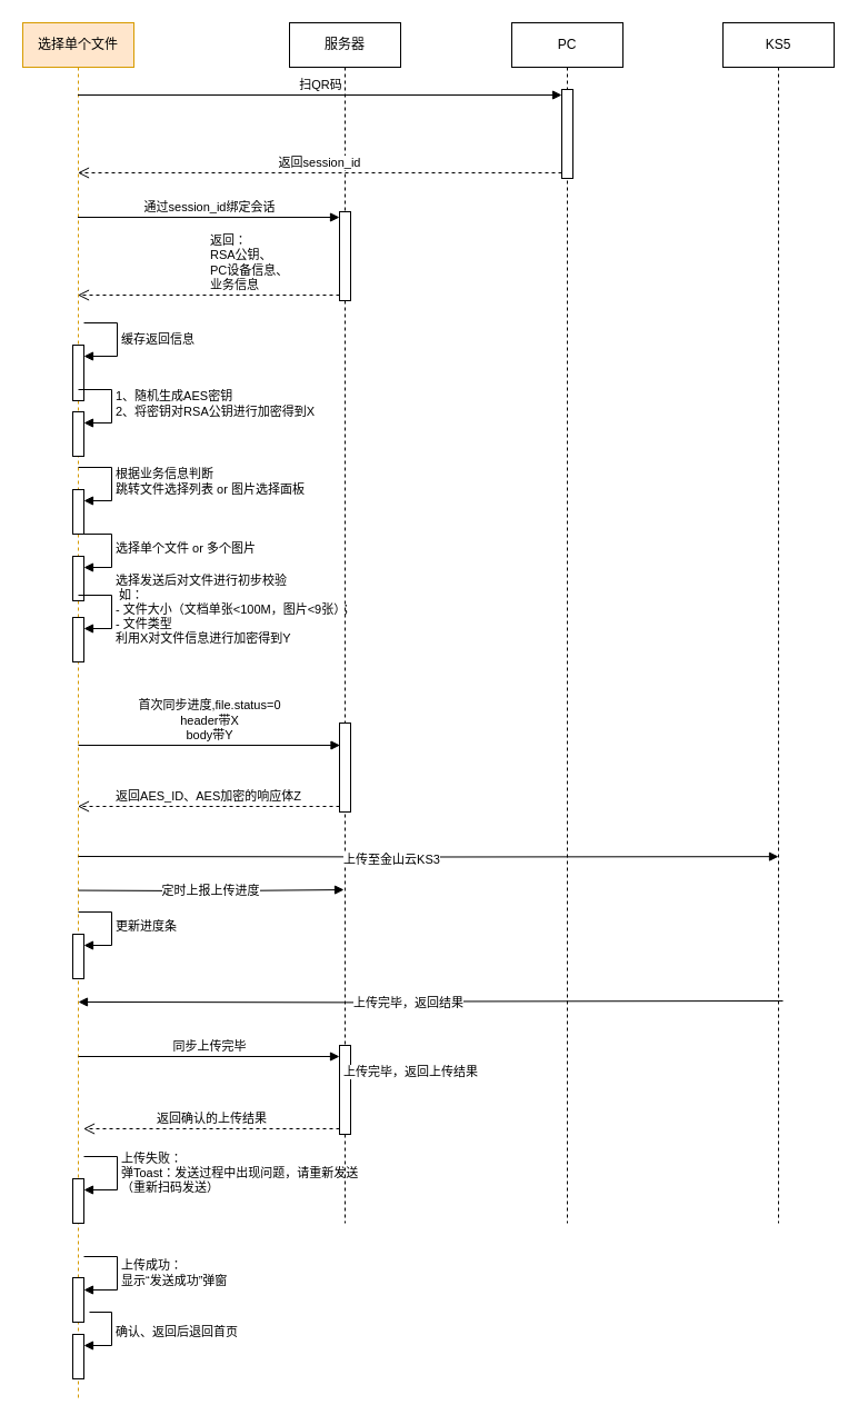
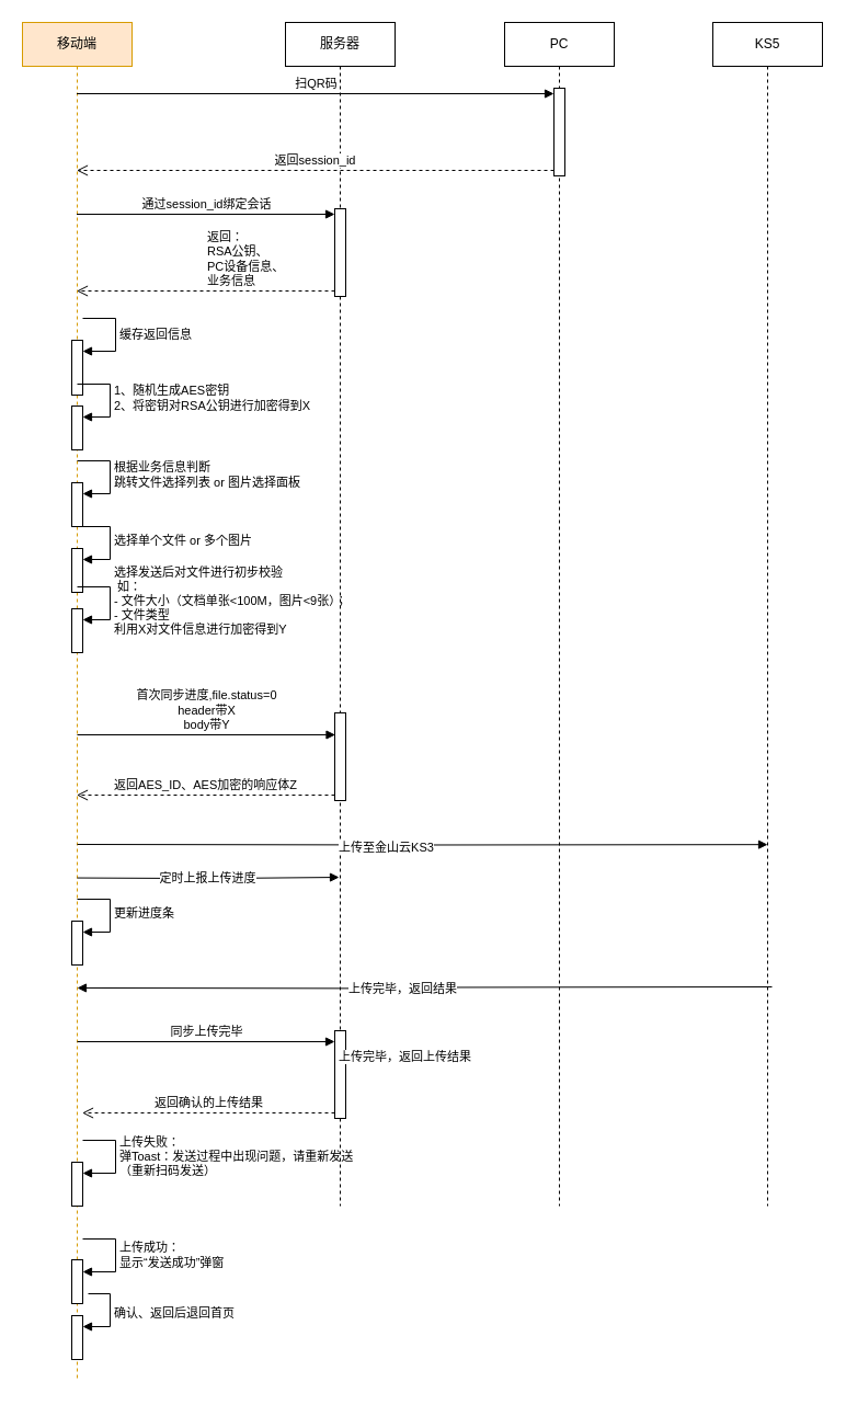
- <mxCell id="2" value="选择单个文件" style="shape=umlLifeline;perimeter=lifelinePerimeter;whiteSpace=wrap;html=1;container=1;dropTarget=0;collapsible=0;recursiveResize=0;outlineConnect=0;portConstraint=eastwest;newEdgeStyle={&quot;curved&quot;:0,&quot;rounded&quot;:0};fillColor=#ffe6cc;strokeColor=#d79b00;" vertex="1" parent="1"><mxGeometry x="20" y="20" width="100" height="1240" as="geometry" /></mxCell>
+ <mxCell id="2" value="移动端" style="shape=umlLifeline;perimeter=lifelinePerimeter;whiteSpace=wrap;html=1;container=1;dropTarget=0;collapsible=0;recursiveResize=0;outlineConnect=0;portConstraint=eastwest;newEdgeStyle={&quot;curved&quot;:0,&quot;rounded&quot;:0};fillColor=#ffe6cc;strokeColor=#d79b00;" vertex="1" parent="1"><mxGeometry x="20" y="20" width="100" height="1240" as="geometry" /></mxCell>
